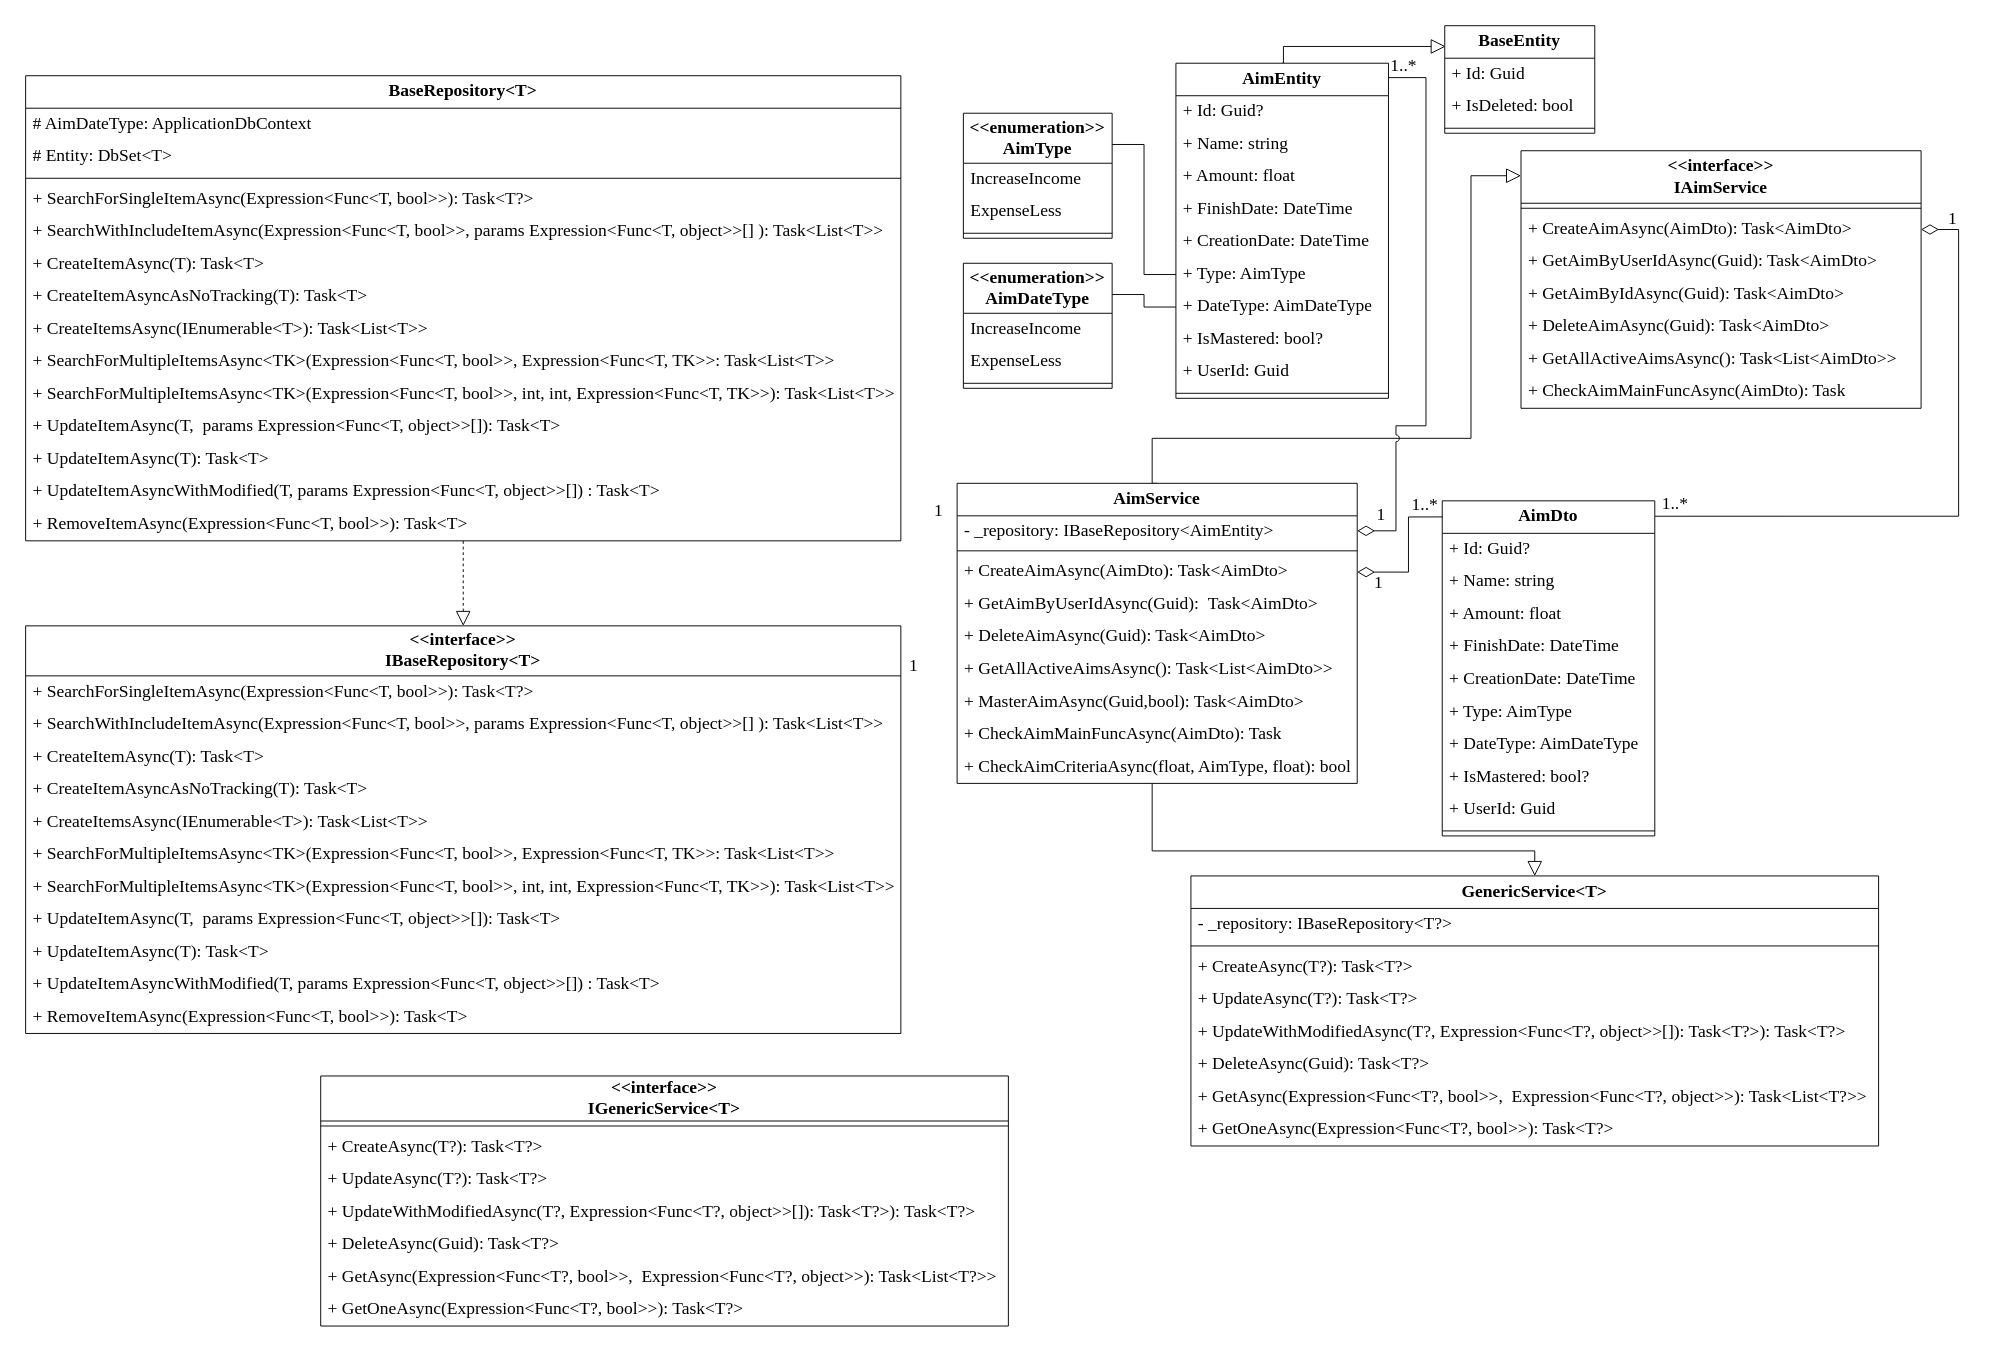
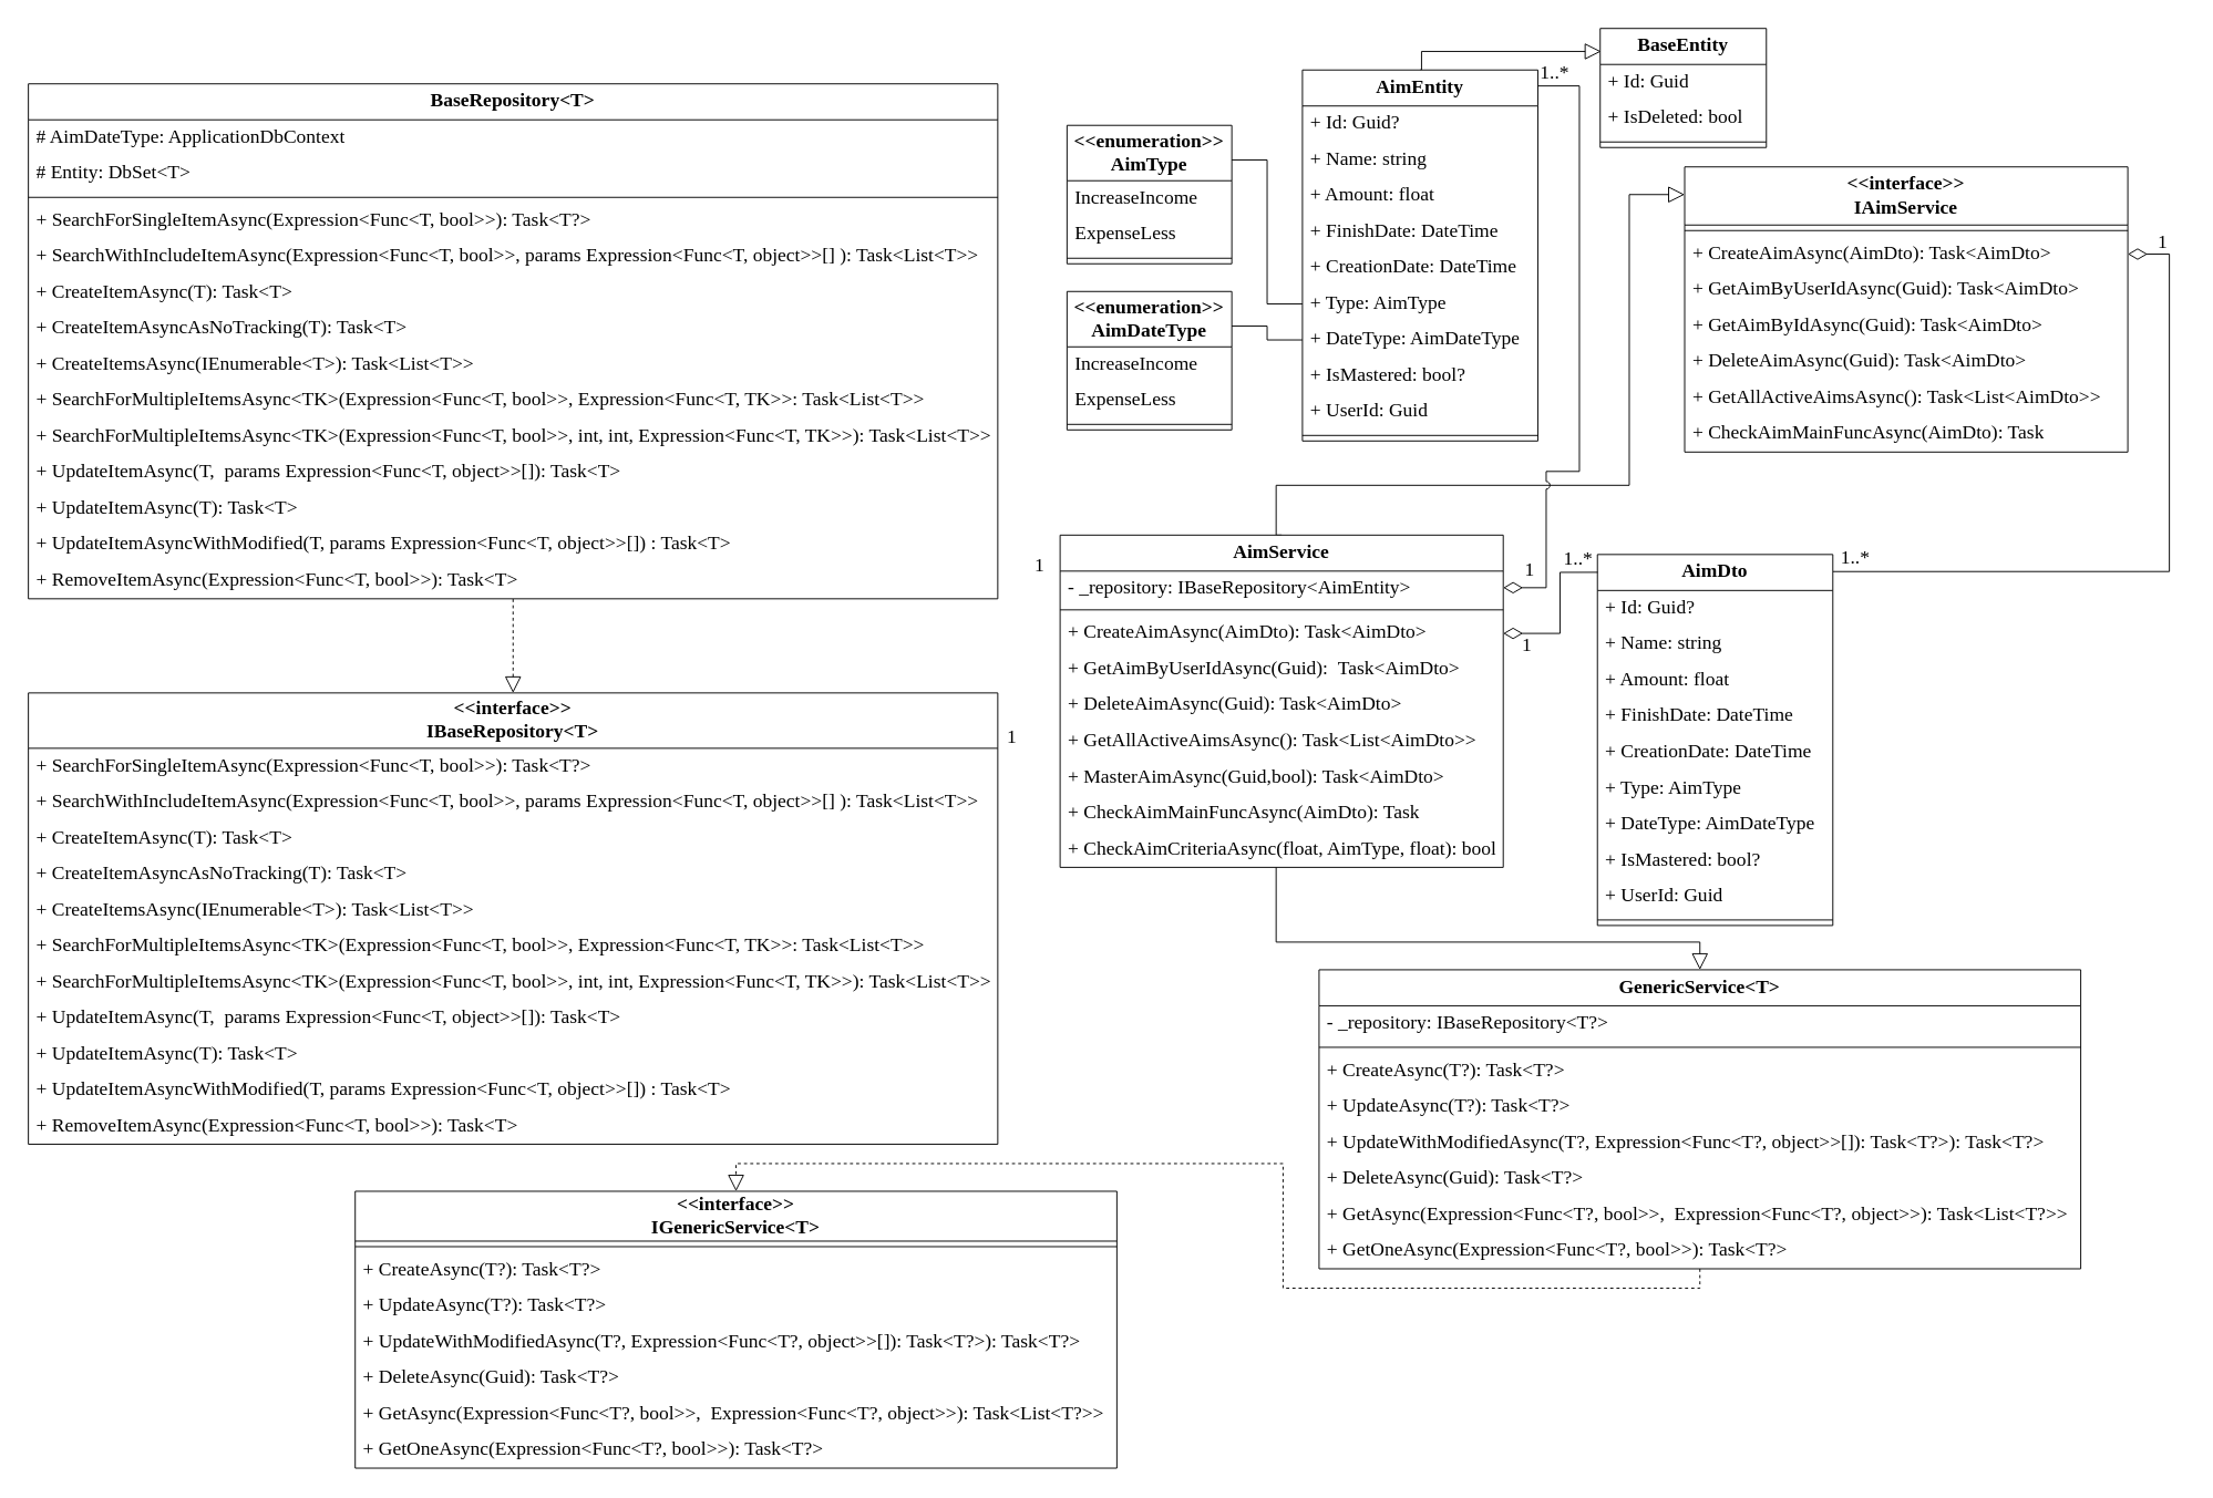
+ <mxCell id="85" style="edgeStyle=orthogonalEdgeStyle;rounded=0;orthogonalLoop=1;jettySize=auto;html=1;entryX=0.5;entryY=0;entryDx=0;entryDy=0;exitX=0.5;exitY=1;exitDx=0;exitDy=0;dashed=1;endArrow=block;endFill=0;fontFamily=Times New Roman;fontSize=14;verticalAlign=middle;strokeWidth=0.75;startSize=10;endSize=10;" edge="1" parent="1" source="86" target="22"><mxGeometry relative="1" as="geometry"><Array as="points"><mxPoint x="1227" y="930" /><mxPoint x="926" y="930" /><mxPoint x="926" y="840" /><mxPoint x="531" y="840" /></Array></mxGeometry></mxCell>
